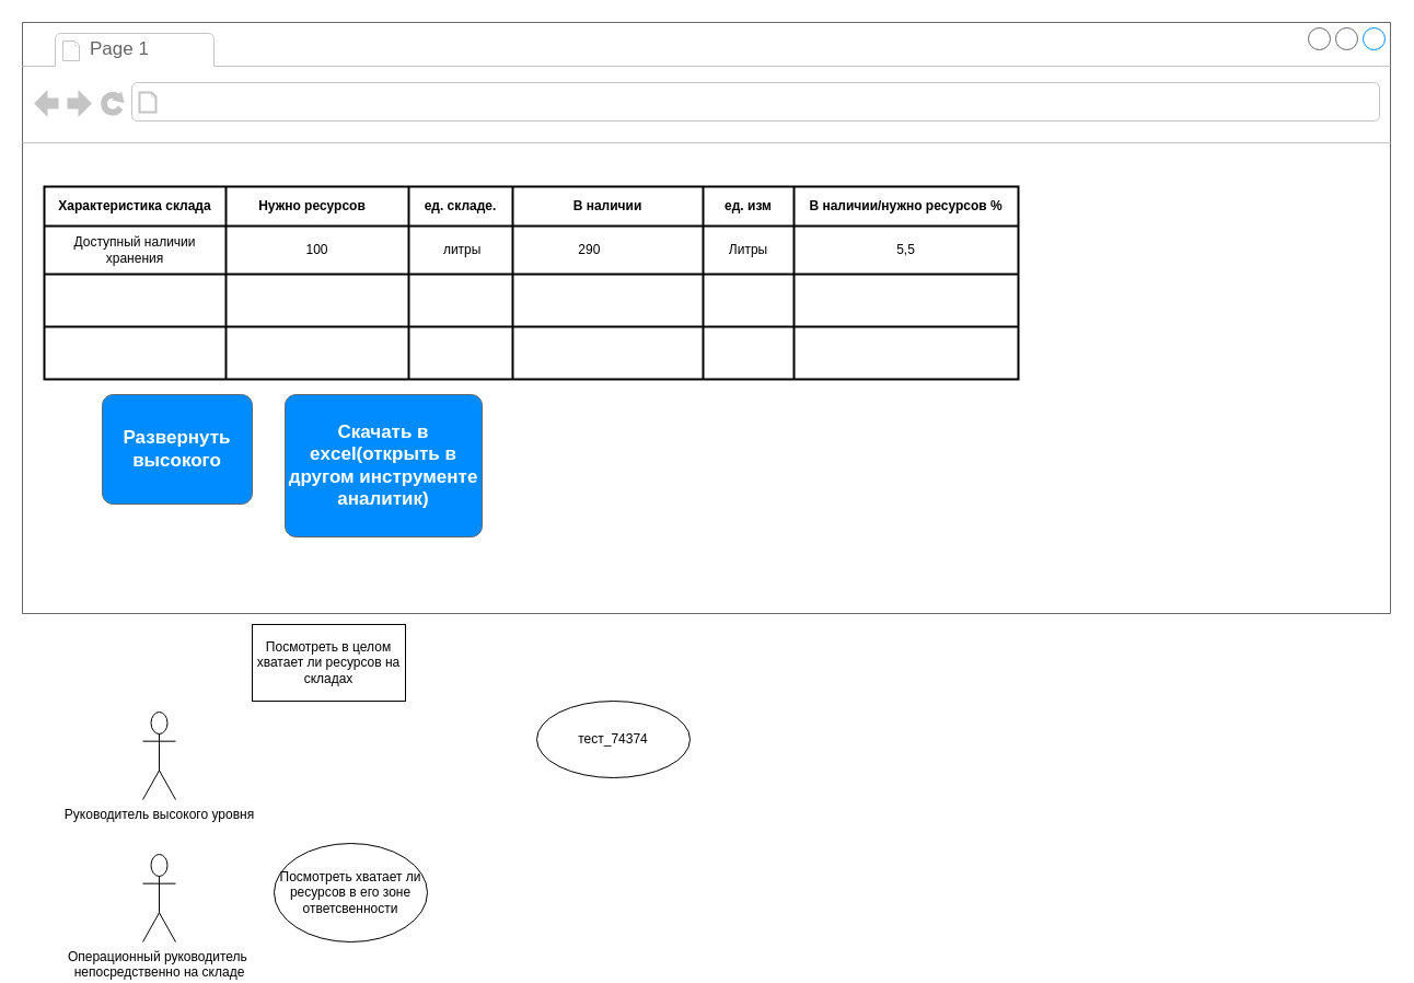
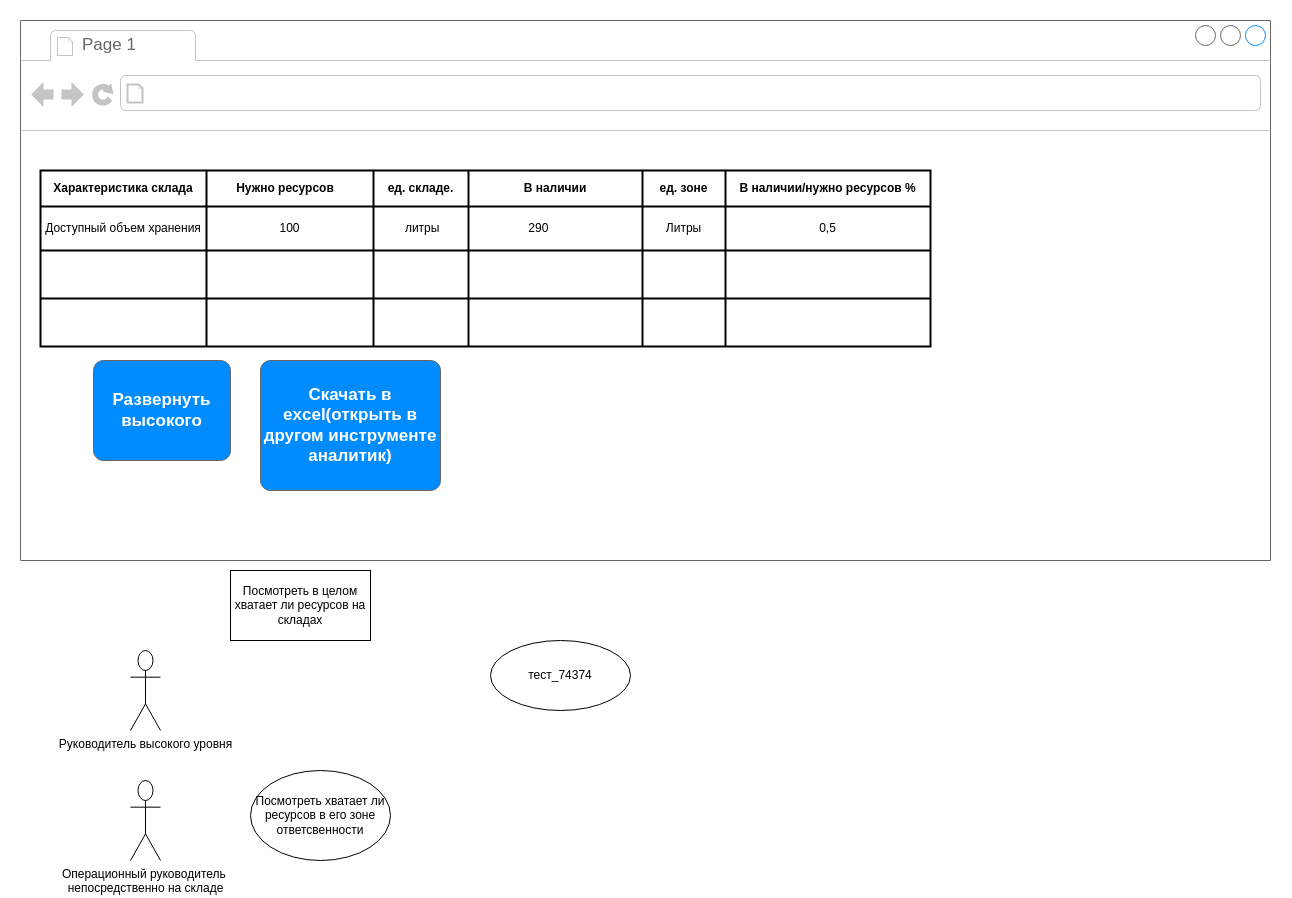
- <mxCell id="11" value="ед. изм" style="shape=partialRectangle;html=1;whiteSpace=wrap;connectable=0;fillColor=none;top=0;left=0;bottom=0;right=0;overflow=hidden;fontStyle=1" parent="6" vertex="1"><mxGeometry x="602" width="83" height="36" as="geometry"><mxRectangle width="83" height="36" as="alternateBounds" /></mxGeometry></mxCell>
+ <mxCell id="11" value="ед. зоне" style="shape=partialRectangle;html=1;whiteSpace=wrap;connectable=0;fillColor=none;top=0;left=0;bottom=0;right=0;overflow=hidden;fontStyle=1" parent="6" vertex="1"><mxGeometry x="602" width="83" height="36" as="geometry"><mxRectangle width="83" height="36" as="alternateBounds" /></mxGeometry></mxCell>
- <mxCell id="14" value="Доступный наличии хранения" style="shape=partialRectangle;html=1;whiteSpace=wrap;connectable=0;fillColor=none;top=0;left=0;bottom=0;right=0;overflow=hidden;" parent="13" vertex="1"><mxGeometry width="166" height="44" as="geometry"><mxRectangle width="166" height="44" as="alternateBounds" /></mxGeometry></mxCell>
+ <mxCell id="14" value="Доступный объем хранения" style="shape=partialRectangle;html=1;whiteSpace=wrap;connectable=0;fillColor=none;top=0;left=0;bottom=0;right=0;overflow=hidden;" parent="13" vertex="1"><mxGeometry width="166" height="44" as="geometry"><mxRectangle width="166" height="44" as="alternateBounds" /></mxGeometry></mxCell>
- <mxCell id="19" value="5,5" style="shape=partialRectangle;html=1;whiteSpace=wrap;connectable=0;fillColor=none;top=0;left=0;bottom=0;right=0;overflow=hidden;" parent="13" vertex="1"><mxGeometry x="685" width="205" height="44" as="geometry"><mxRectangle width="205" height="44" as="alternateBounds" /></mxGeometry></mxCell>
+ <mxCell id="19" value="0,5" style="shape=partialRectangle;html=1;whiteSpace=wrap;connectable=0;fillColor=none;top=0;left=0;bottom=0;right=0;overflow=hidden;" parent="13" vertex="1"><mxGeometry x="685" width="205" height="44" as="geometry"><mxRectangle width="205" height="44" as="alternateBounds" /></mxGeometry></mxCell>
